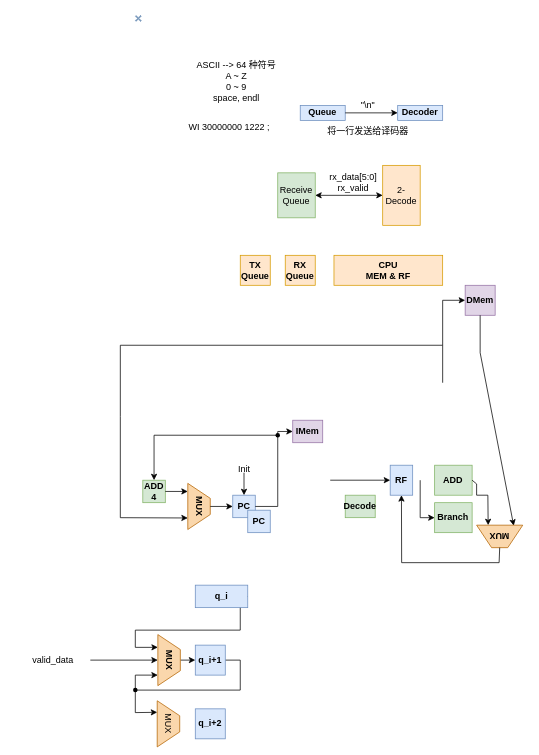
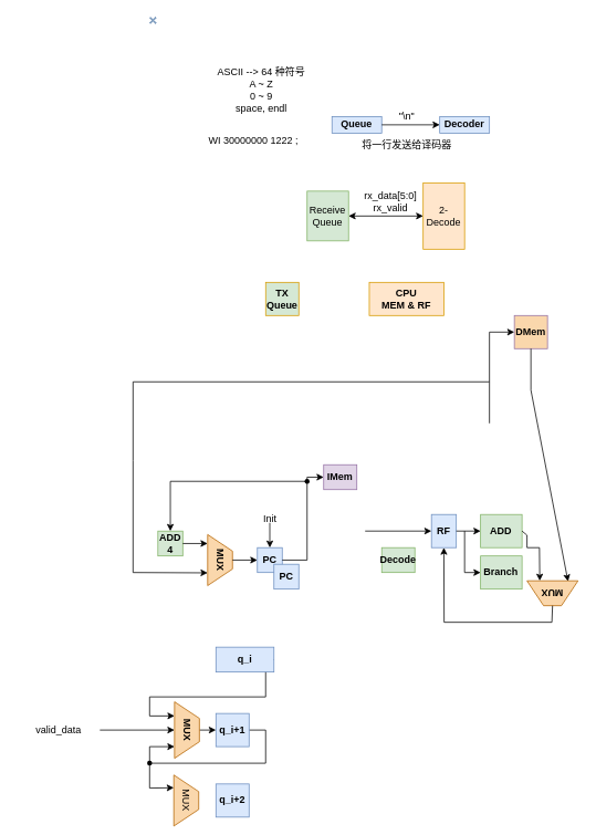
- <mxCell id="21" value="&lt;font color=&quot;#000000&quot;&gt;TX&lt;br&gt;Queue&lt;br&gt;&lt;/font&gt;" style="rounded=0;whiteSpace=wrap;html=1;fillColor=#ffe6cc;strokeColor=#d79b00;fontStyle=1" parent="1" vertex="1"><mxGeometry x="320" y="340" width="40" height="40" as="geometry" /></mxCell>
+ <mxCell id="21" value="&lt;font color=&quot;#000000&quot;&gt;TX&lt;br&gt;Queue&lt;br&gt;&lt;/font&gt;" style="rounded=0;whiteSpace=wrap;html=1;fillColor=#d5e8d4;strokeColor=#d79b00;fontStyle=1;" parent="1" vertex="1"><mxGeometry x="320" y="340" width="40" height="40" as="geometry" /></mxCell>
- <mxCell id="3" value="&lt;font color=&quot;#000000&quot;&gt;RX&lt;br&gt;Queue&lt;br&gt;&lt;/font&gt;" style="rounded=0;whiteSpace=wrap;html=1;fillColor=#ffe6cc;strokeColor=#d79b00;fontStyle=1" parent="1" vertex="1"><mxGeometry x="380" y="340" width="40" height="40" as="geometry" /></mxCell>
- <mxCell id="20" value="&lt;font color=&quot;#000000&quot;&gt;CPU&lt;br&gt;MEM &amp;amp; RF&lt;br&gt;&lt;/font&gt;" style="rounded=0;whiteSpace=wrap;html=1;fillColor=#ffe6cc;strokeColor=#d79b00;fontStyle=1" parent="1" vertex="1"><mxGeometry x="445" y="340" width="145" height="40" as="geometry" /></mxCell>
+ <mxCell id="20" value="&lt;font color=&quot;#000000&quot;&gt;CPU&lt;br&gt;MEM &amp;amp; RF&lt;br&gt;&lt;/font&gt;" style="rounded=0;whiteSpace=wrap;html=1;fillColor=#ffe6cc;strokeColor=#d79b00;fontStyle=1" parent="1" vertex="1"><mxGeometry x="445" y="340" width="90" height="40" as="geometry" /></mxCell>
- <mxCell id="19" value="&lt;font color=&quot;#000000&quot;&gt;DMem&lt;br&gt;&lt;/font&gt;" style="rounded=0;whiteSpace=wrap;html=1;fillColor=#e1d5e7;strokeColor=#9673a6;fontStyle=1" parent="1" vertex="1"><mxGeometry x="620" y="380" width="40" height="40" as="geometry" /></mxCell>
+ <mxCell id="19" value="&lt;font color=&quot;#000000&quot;&gt;DMem&lt;br&gt;&lt;/font&gt;" style="rounded=0;whiteSpace=wrap;html=1;fillColor=#fad7ac;strokeColor=#9673a6;fontStyle=1;" parent="1" vertex="1"><mxGeometry x="620" y="380" width="40" height="40" as="geometry" /></mxCell>
+ <mxCell id="31" value="" style="endArrow=classic;html=1;strokeColor=#000000;fontColor=#000000;exitX=1;exitY=0.5;exitDx=0;exitDy=0;rounded=0;entryX=0;entryY=0.5;entryDx=0;entryDy=0;" parent="1" source="17" target="18" edge="1"><mxGeometry width="50" height="50" relative="1" as="geometry"><mxPoint x="580" y="575" as="sourcePoint" /><mxPoint x="570" y="640" as="targetPoint" /></mxGeometry></mxCell>
